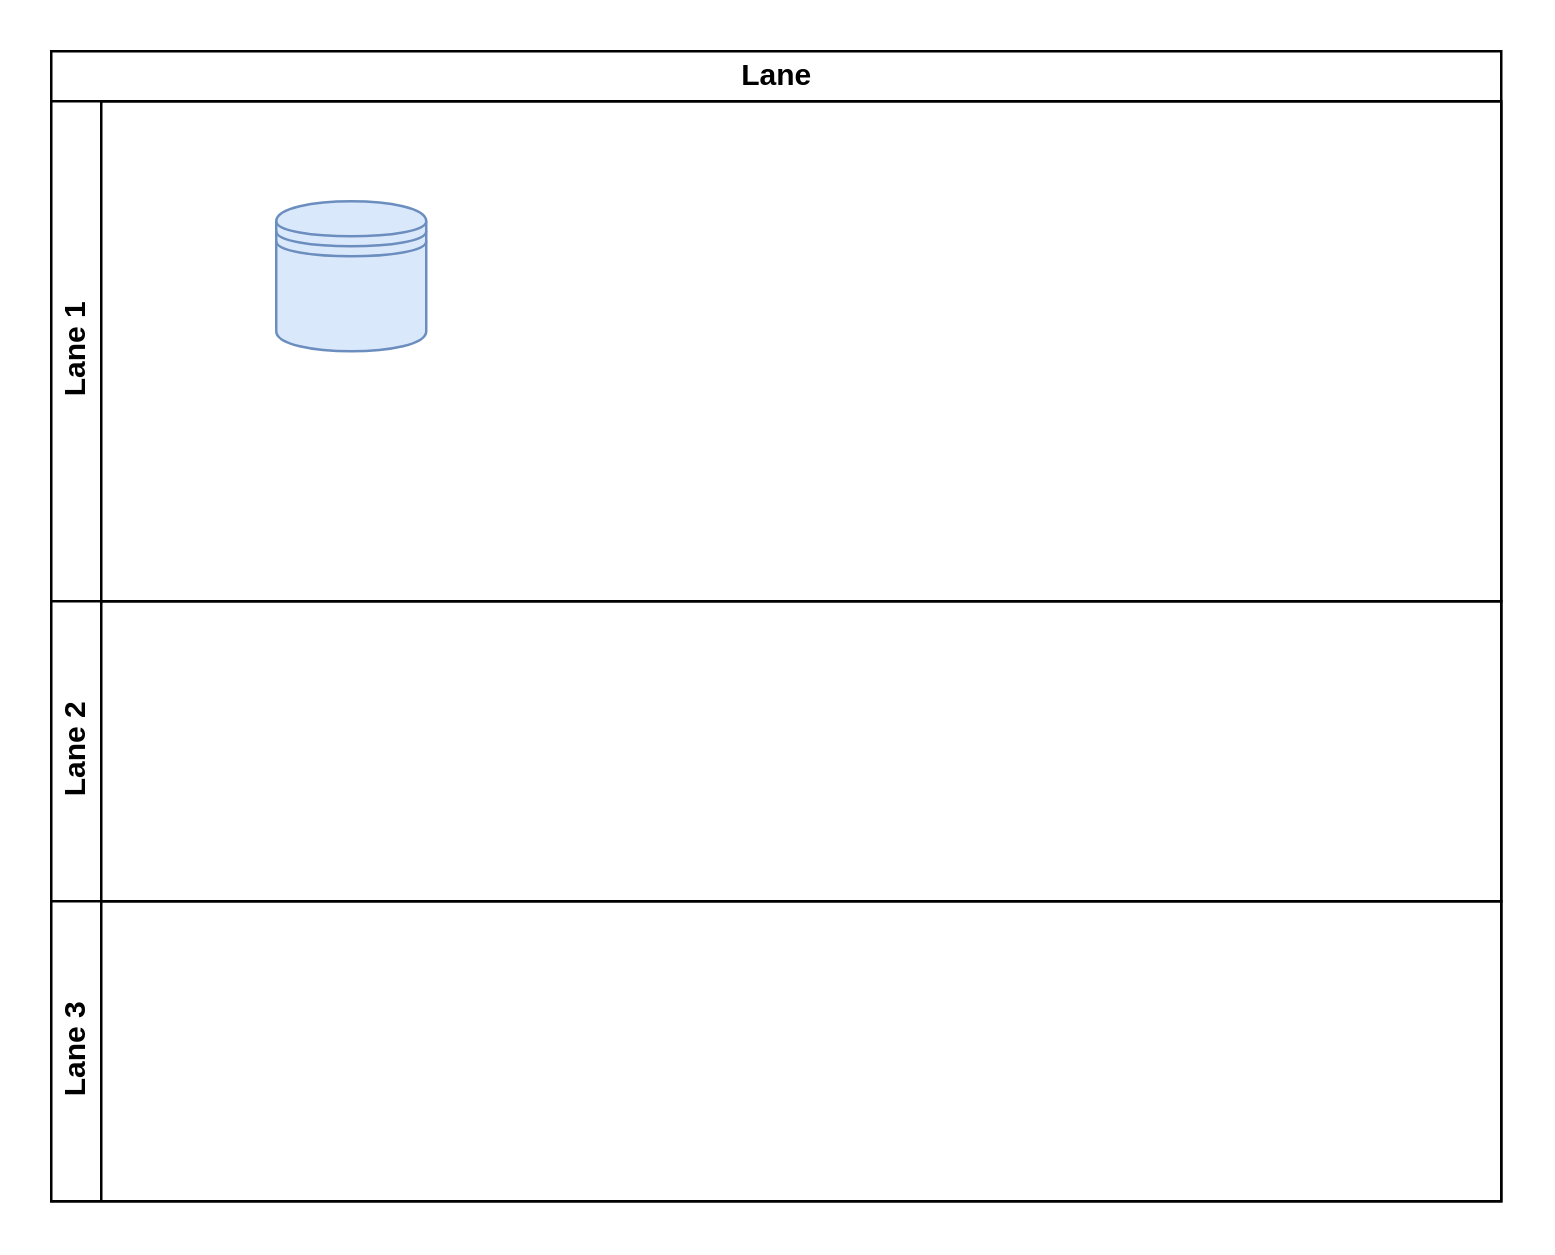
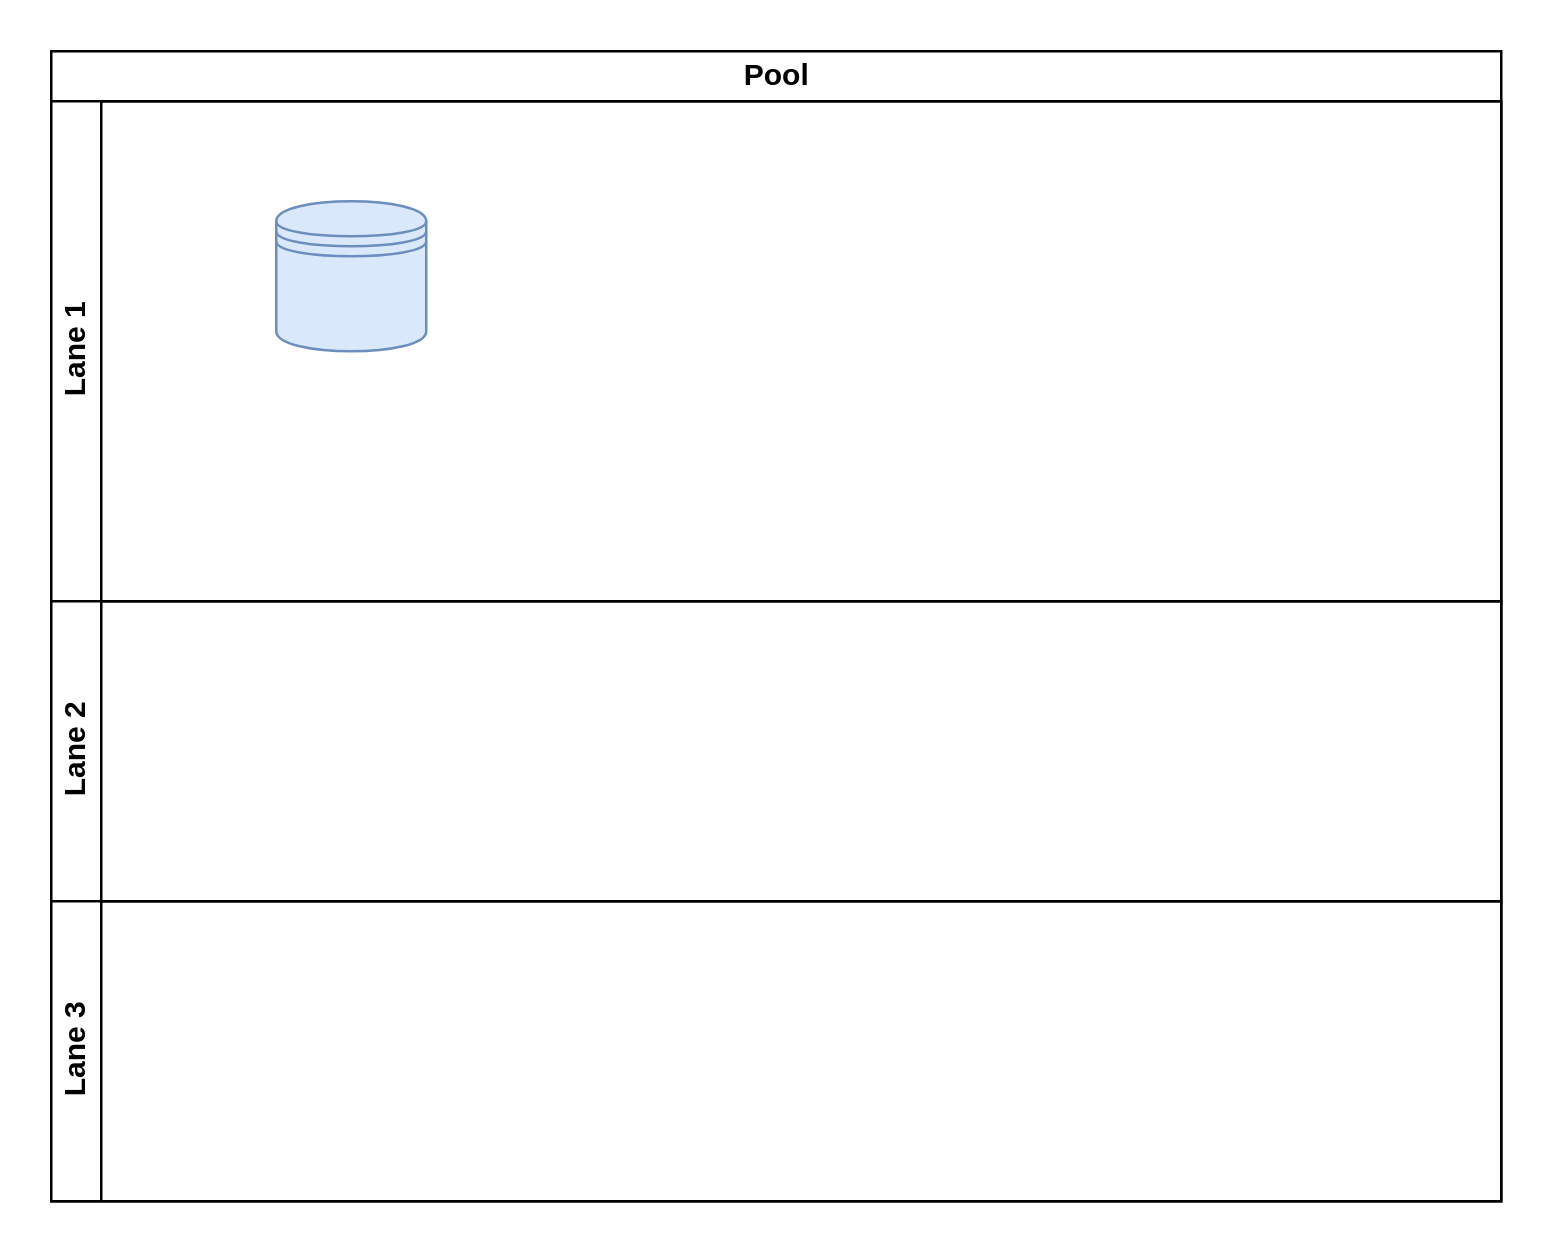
- <mxCell id="2" value="Lane" style="swimlane;childLayout=stackLayout;resizeParent=1;resizeParentMax=0;horizontal=1;startSize=20;horizontalStack=0;html=1;" vertex="1" parent="1"><mxGeometry x="20" y="20" width="580" height="460" as="geometry" /></mxCell>
+ <mxCell id="2" value="Pool" style="swimlane;childLayout=stackLayout;resizeParent=1;resizeParentMax=0;horizontal=1;startSize=20;horizontalStack=0;html=1;" vertex="1" parent="1"><mxGeometry x="20" y="20" width="580" height="460" as="geometry" /></mxCell>
